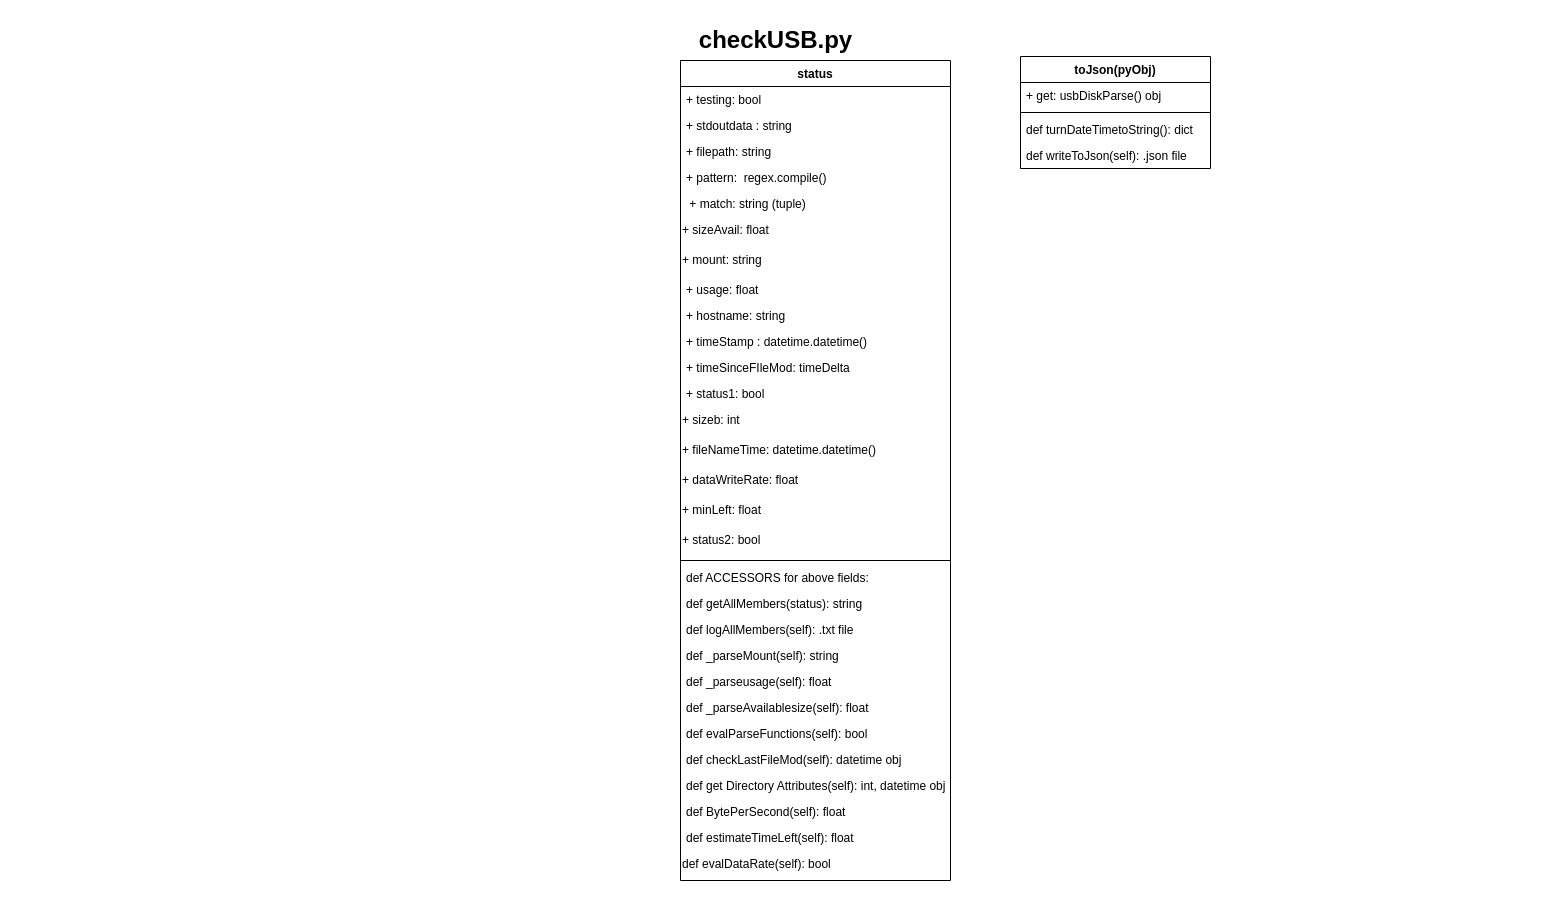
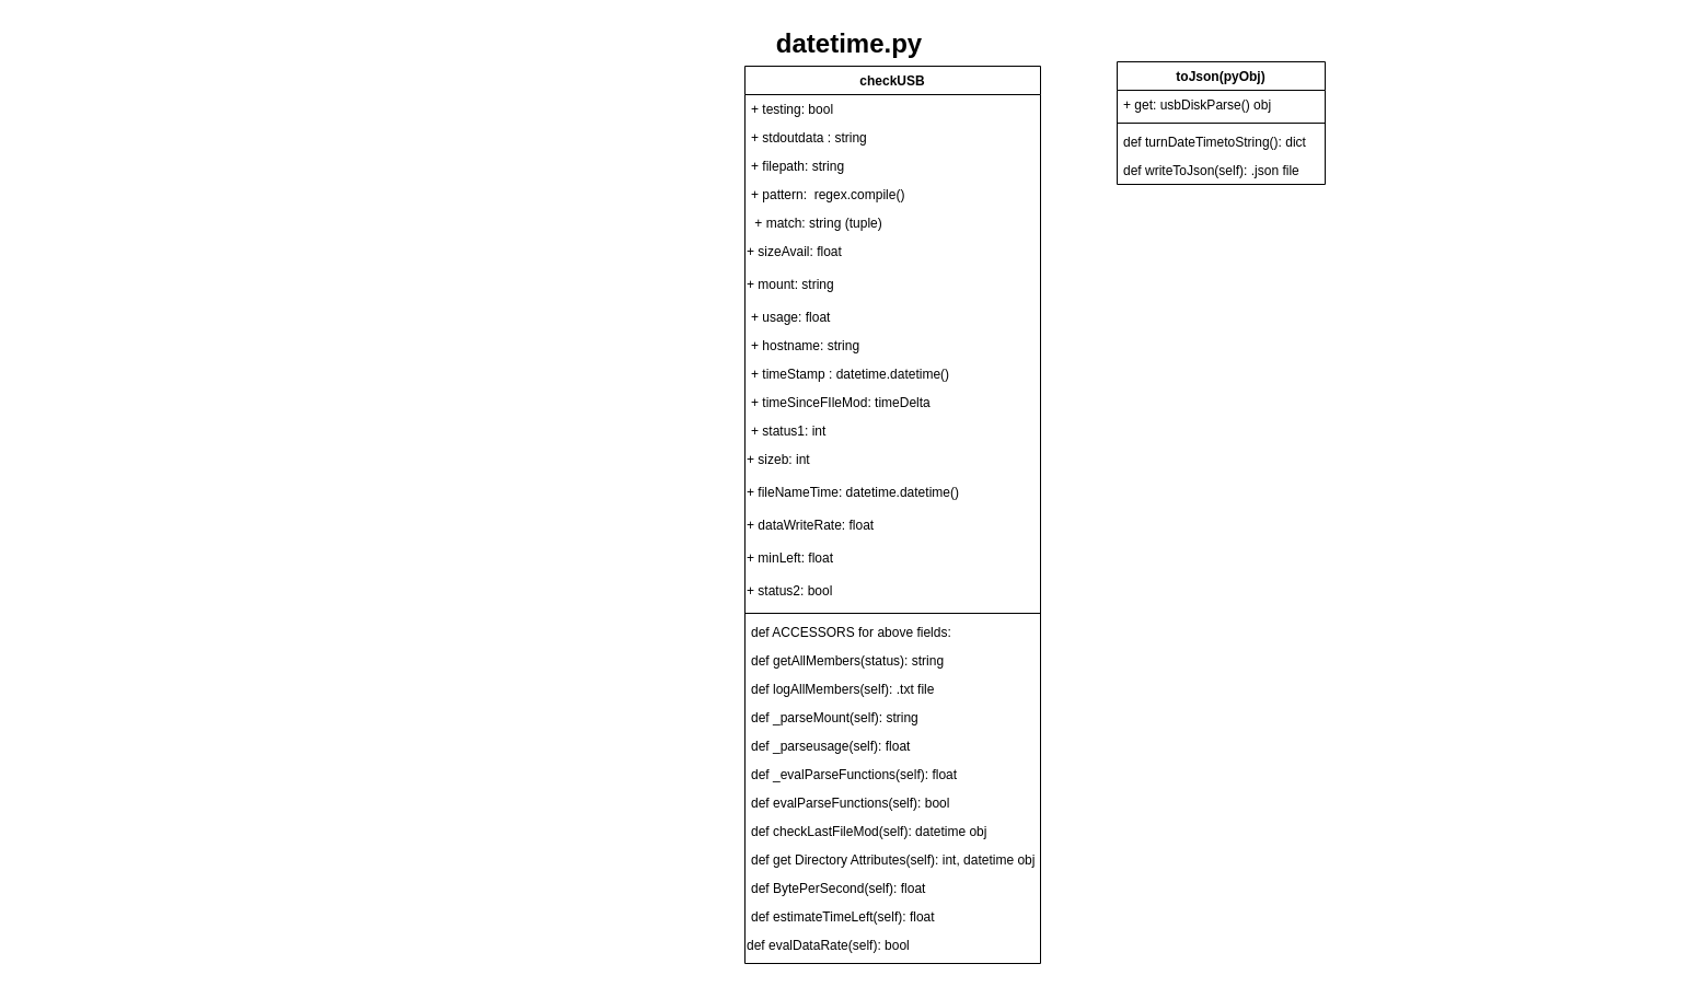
- <mxCell id="2" value="checkUSB.py" style="text;strokeColor=none;fillColor=none;html=1;fontSize=24;fontStyle=1;verticalAlign=middle;align=center;" parent="1" vertex="1"><mxGeometry x="20" y="20" width="1510" height="40" as="geometry" /></mxCell>
+ <mxCell id="2" value="datetime.py" style="text;strokeColor=none;fillColor=none;html=1;fontSize=24;fontStyle=1;verticalAlign=middle;align=center;" parent="1" vertex="1"><mxGeometry x="20" y="20" width="1510" height="40" as="geometry" /></mxCell>
- <mxCell id="3" value="status" style="swimlane;fontStyle=1;childLayout=stackLayout;horizontal=1;startSize=26;fillColor=none;horizontalStack=0;resizeParent=1;resizeParentMax=0;resizeLast=0;collapsible=1;marginBottom=0;" parent="1" vertex="1"><mxGeometry x="680" y="60" width="270" height="820" as="geometry" /></mxCell>
+ <mxCell id="3" value="checkUSB" style="swimlane;fontStyle=1;childLayout=stackLayout;horizontal=1;startSize=26;fillColor=none;horizontalStack=0;resizeParent=1;resizeParentMax=0;resizeLast=0;collapsible=1;marginBottom=0;" parent="1" vertex="1"><mxGeometry x="680" y="60" width="270" height="820" as="geometry" /></mxCell>
- <mxCell id="15" value="+ status1: bool" style="text;strokeColor=none;fillColor=none;align=left;verticalAlign=top;spacingLeft=4;spacingRight=4;overflow=hidden;rotatable=0;points=[[0,0.5],[1,0.5]];portConstraint=eastwest;" parent="3" vertex="1"><mxGeometry y="320" width="270" height="26" as="geometry" /></mxCell>
+ <mxCell id="15" value="+ status1: int" style="text;strokeColor=none;fillColor=none;align=left;verticalAlign=top;spacingLeft=4;spacingRight=4;overflow=hidden;rotatable=0;points=[[0,0.5],[1,0.5]];portConstraint=eastwest;" parent="3" vertex="1"><mxGeometry y="320" width="270" height="26" as="geometry" /></mxCell>
- <mxCell id="27" value="def _parseAvailablesize(self): float&#10;" style="text;strokeColor=none;fillColor=none;align=left;verticalAlign=top;spacingLeft=4;spacingRight=4;overflow=hidden;rotatable=0;points=[[0,0.5],[1,0.5]];portConstraint=eastwest;" parent="3" vertex="1"><mxGeometry y="634" width="270" height="26" as="geometry" /></mxCell>
+ <mxCell id="27" value="def _evalParseFunctions(self): float&#10;" style="text;strokeColor=none;fillColor=none;align=left;verticalAlign=top;spacingLeft=4;spacingRight=4;overflow=hidden;rotatable=0;points=[[0,0.5],[1,0.5]];portConstraint=eastwest;" parent="3" vertex="1"><mxGeometry y="634" width="270" height="26" as="geometry" /></mxCell>
